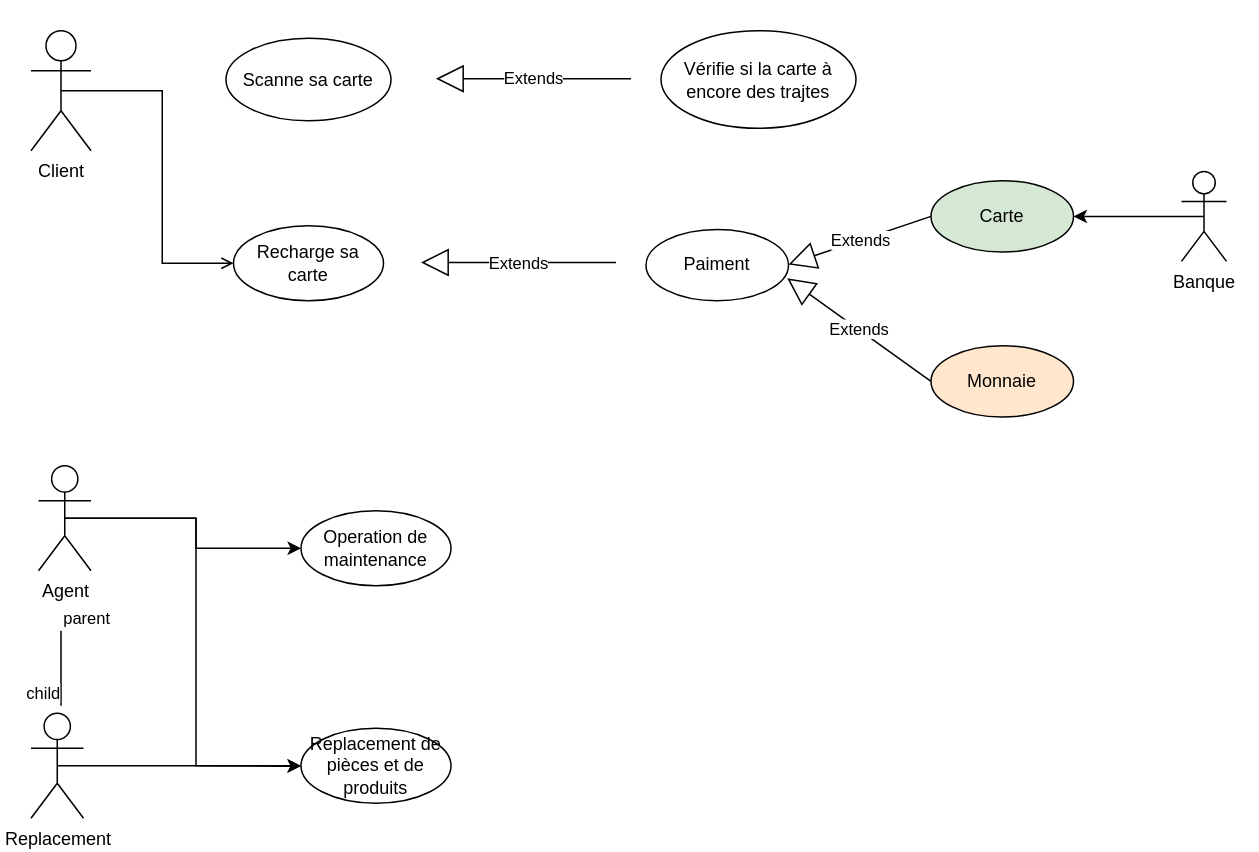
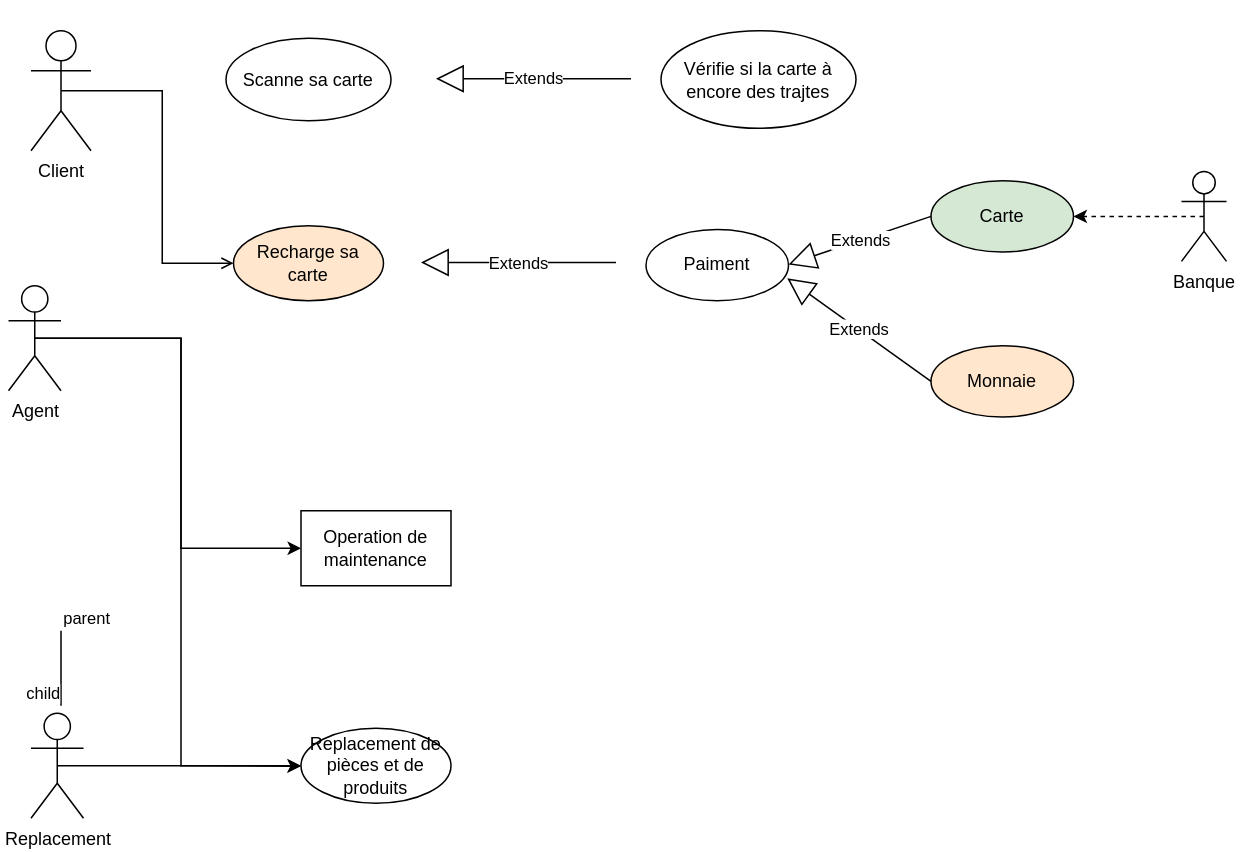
- <mxCell id="14" style="edgeStyle=orthogonalEdgeStyle;rounded=0;orthogonalLoop=1;jettySize=auto;html=1;exitX=0.5;exitY=0.5;exitDx=0;exitDy=0;exitPerimeter=0;entryX=1;entryY=0.5;entryDx=0;entryDy=0;" edge="1" parent="1" source="15" target="10"><mxGeometry relative="1" as="geometry" /></mxCell>
+ <mxCell id="14" style="edgeStyle=orthogonalEdgeStyle;rounded=0;orthogonalLoop=1;jettySize=auto;html=1;exitX=0.5;exitY=0.5;exitDx=0;exitDy=0;exitPerimeter=0;entryX=1;entryY=0.5;entryDx=0;entryDy=0;dashed=1;" edge="1" parent="1" source="15" target="10"><mxGeometry relative="1" as="geometry" /></mxCell>
- <mxCell id="5" value="Recharge sa carte" style="ellipse;whiteSpace=wrap;html=1;" vertex="1" parent="1"><mxGeometry x="155" y="150" width="100" height="50" as="geometry" /></mxCell>
+ <mxCell id="5" value="Recharge sa carte" style="ellipse;whiteSpace=wrap;html=1;fillColor=#ffe6cc;" vertex="1" parent="1"><mxGeometry x="155" y="150" width="100" height="50" as="geometry" /></mxCell>
- <mxCell id="18" value="Agent" style="shape=umlActor;verticalLabelPosition=bottom;verticalAlign=top;html=1;" vertex="1" parent="1"><mxGeometry x="25" y="310" width="35" height="70" as="geometry" /></mxCell>
+ <mxCell id="18" value="Agent" style="shape=umlActor;verticalLabelPosition=bottom;verticalAlign=top;html=1;" vertex="1" parent="1"><mxGeometry x="5" y="190" width="35" height="70" as="geometry" /></mxCell>
- <mxCell id="24" value="Operation de maintenance" style="ellipse;whiteSpace=wrap;html=1;" vertex="1" parent="1"><mxGeometry x="200" y="340" width="100" height="50" as="geometry" /></mxCell>
+ <mxCell id="24" value="Operation de maintenance" style="whiteSpace=wrap;html=1;rounded=0;" vertex="1" parent="1"><mxGeometry x="200" y="340" width="100" height="50" as="geometry" /></mxCell>
